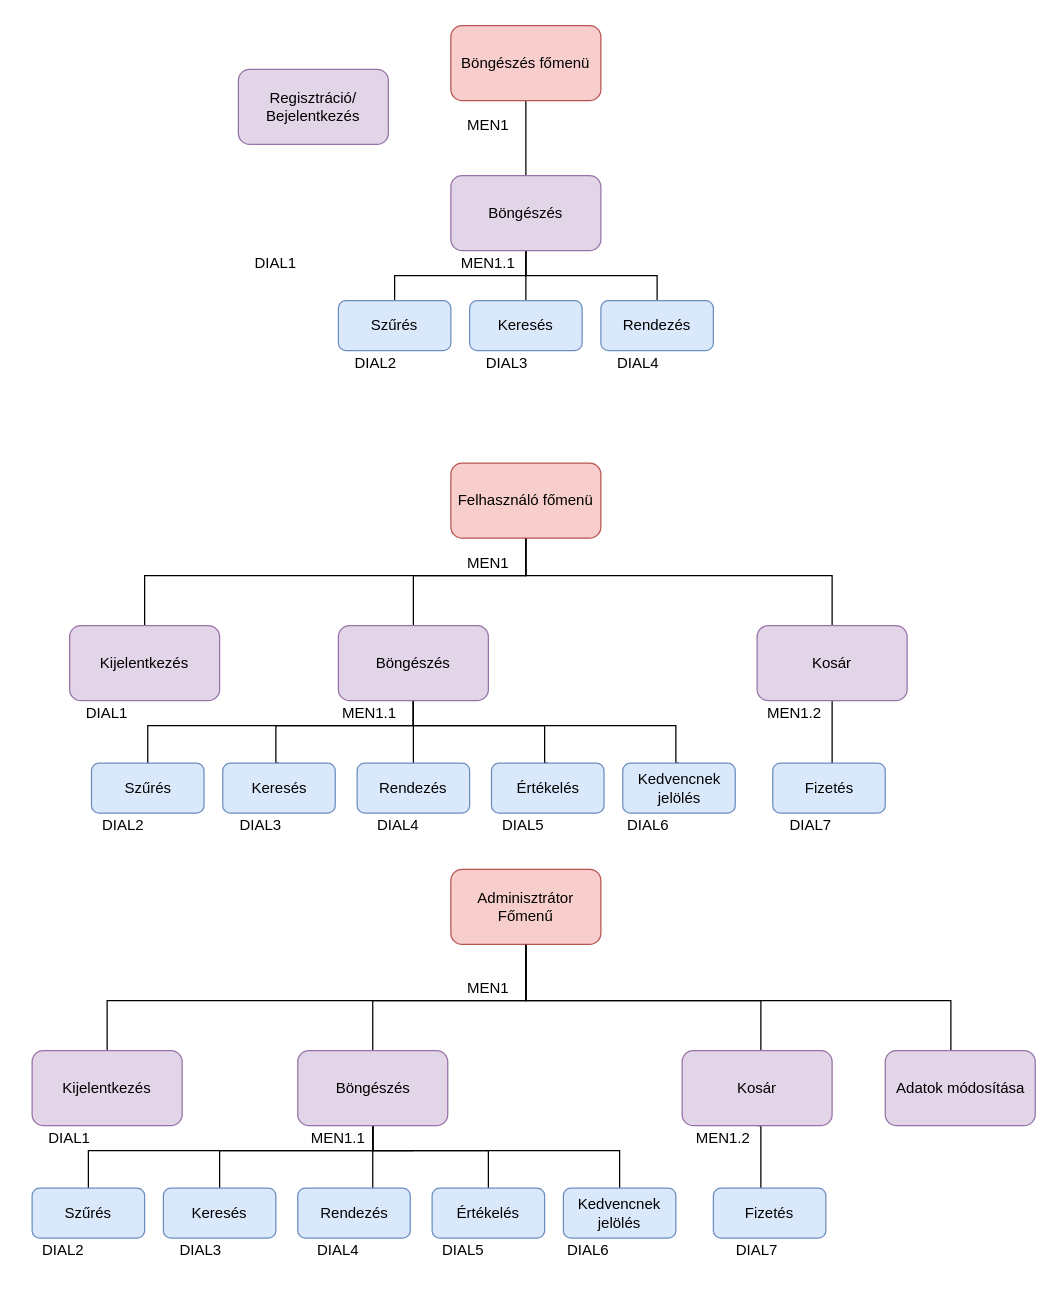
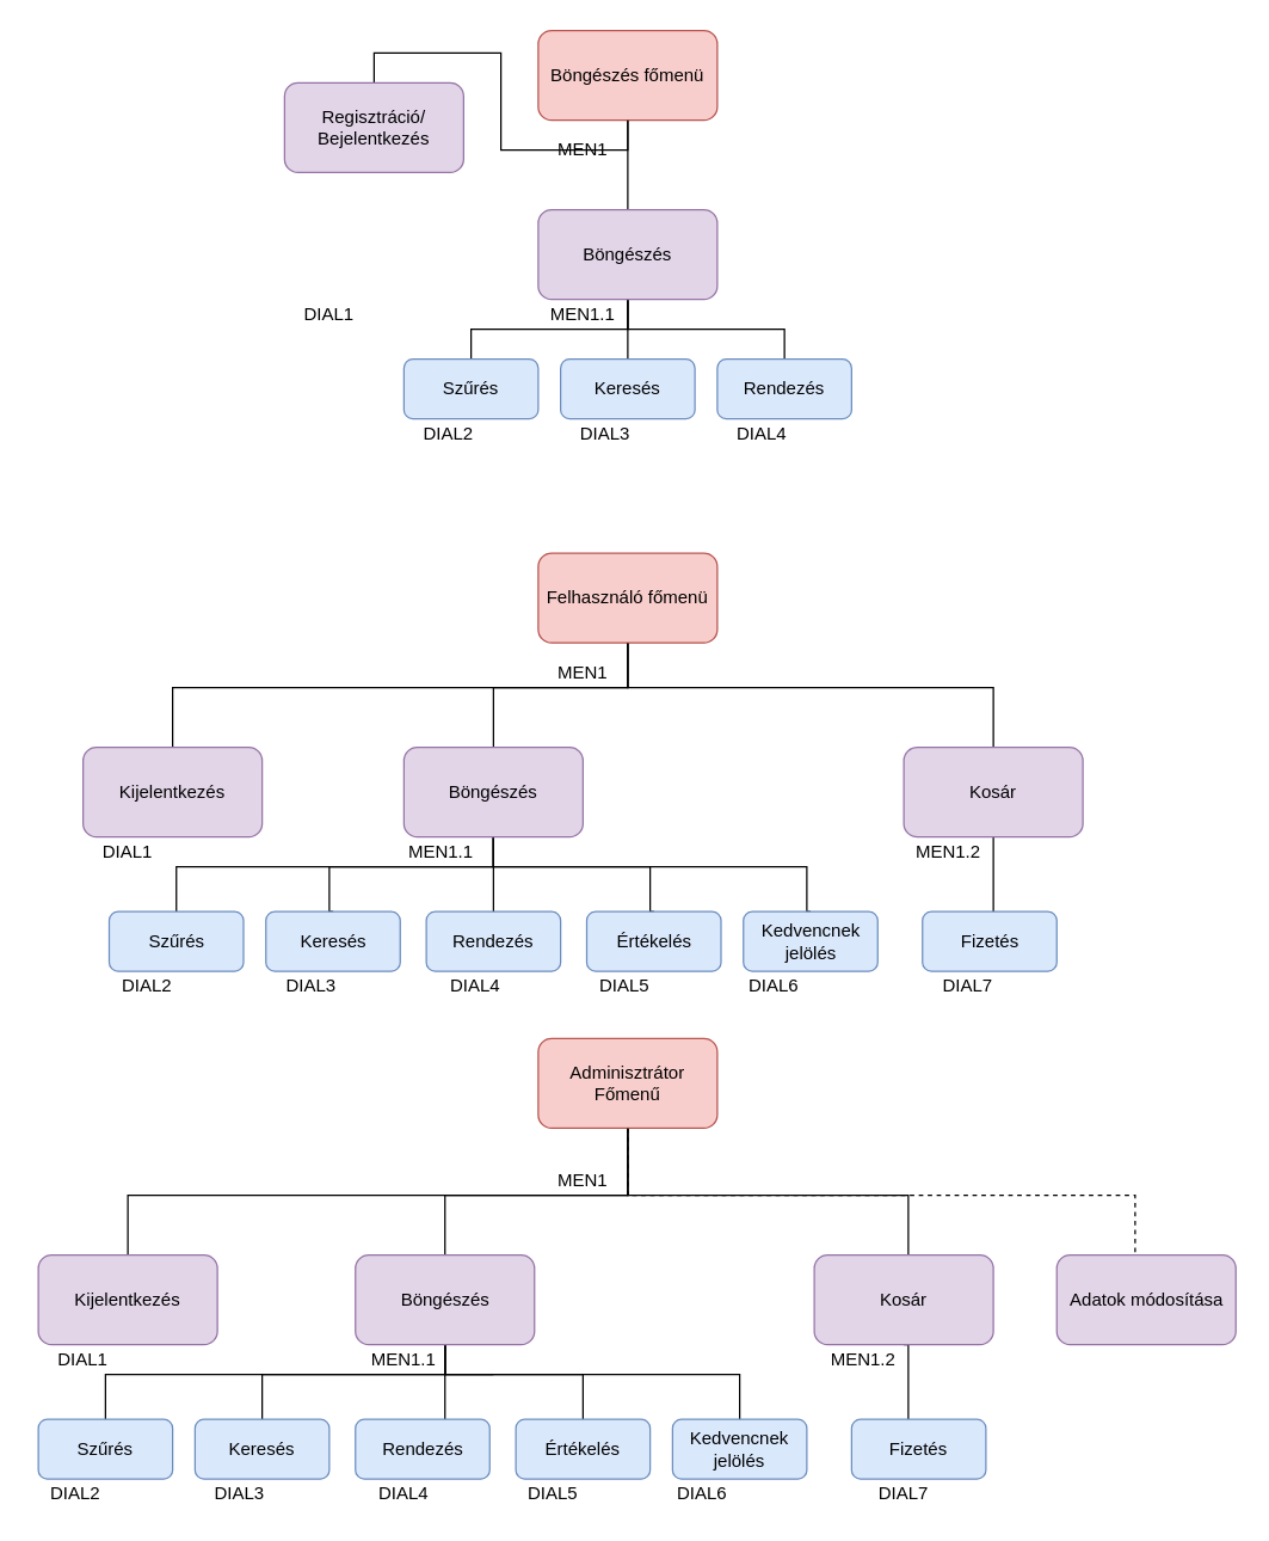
+ <mxCell id="4" style="edgeStyle=orthogonalEdgeStyle;rounded=0;orthogonalLoop=1;jettySize=auto;html=1;exitX=0.5;exitY=0;exitDx=0;exitDy=0;entryX=0.5;entryY=1;entryDx=0;entryDy=0;endArrow=none;endFill=0;" edge="1" parent="1" source="5" target="3"><mxGeometry relative="1" as="geometry" /></mxCell>
- <mxCell id="50" style="edgeStyle=orthogonalEdgeStyle;rounded=0;orthogonalLoop=1;jettySize=auto;html=1;exitX=0.5;exitY=1;exitDx=0;exitDy=0;entryX=0.5;entryY=0;entryDx=0;entryDy=0;endArrow=none;endFill=0;" edge="1" parent="1" source="51" target="78"><mxGeometry relative="1" as="geometry"><Array as="points"><mxPoint x="420" y="800" /><mxPoint x="760" y="800" /></Array></mxGeometry></mxCell>
+ <mxCell id="50" style="edgeStyle=orthogonalEdgeStyle;rounded=0;orthogonalLoop=1;jettySize=auto;html=1;exitX=0.5;exitY=1;exitDx=0;exitDy=0;entryX=0.5;entryY=0;entryDx=0;entryDy=0;endArrow=none;endFill=0;dashed=1;" edge="1" parent="1" source="51" target="78"><mxGeometry relative="1" as="geometry"><Array as="points"><mxPoint x="420" y="800" /><mxPoint x="760" y="800" /></Array></mxGeometry></mxCell>
